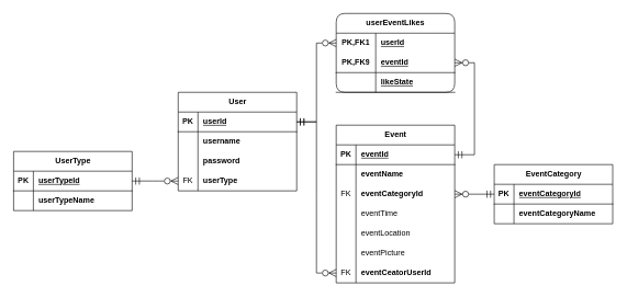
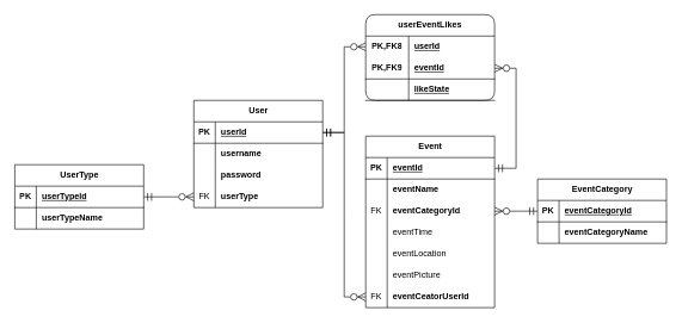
- <mxCell id="46" value="PK,FK1" style="shape=partialRectangle;connectable=0;fillColor=none;top=0;left=0;bottom=0;right=0;fontStyle=1;overflow=hidden;html=1;whiteSpace=wrap;" vertex="1" parent="45"><mxGeometry width="60" height="30" as="geometry"><mxRectangle width="60" height="30" as="alternateBounds" /></mxGeometry></mxCell>
+ <mxCell id="46" value="PK,FK8" style="shape=partialRectangle;connectable=0;fillColor=none;top=0;left=0;bottom=0;right=0;fontStyle=1;overflow=hidden;html=1;whiteSpace=wrap;" vertex="1" parent="45"><mxGeometry width="60" height="30" as="geometry"><mxRectangle width="60" height="30" as="alternateBounds" /></mxGeometry></mxCell>
